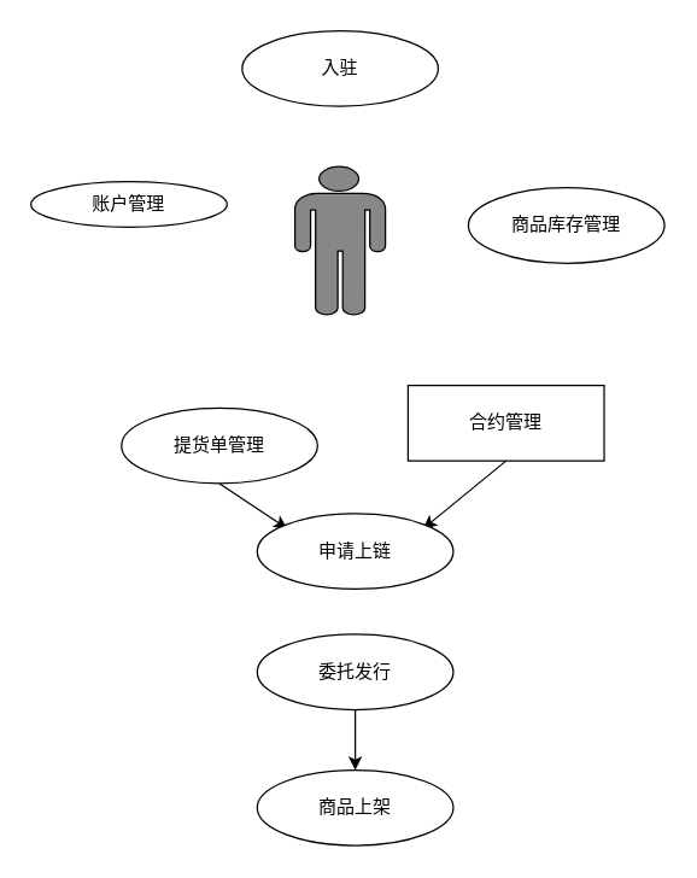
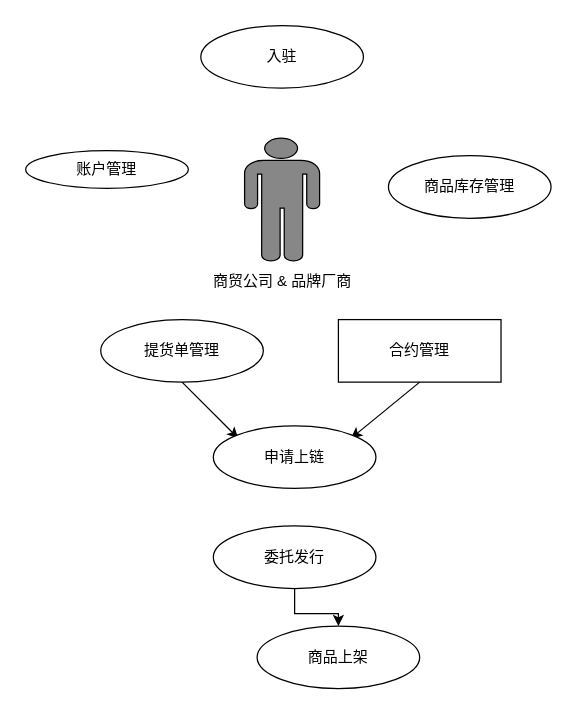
+ <mxCell id="3" value="商贸公司 &amp;amp; 品牌厂商" style="text;html=1;align=center;verticalAlign=middle;resizable=0;points=[];autosize=1;" vertex="1" parent="1"><mxGeometry x="160" y="215" width="130" height="20" as="geometry" /></mxCell>
- <mxCell id="5" value="提货单管理" style="ellipse;whiteSpace=wrap;html=1;" vertex="1" parent="1"><mxGeometry x="80" y="270" width="130" height="50" as="geometry" /></mxCell>
+ <mxCell id="5" value="提货单管理" style="ellipse;whiteSpace=wrap;html=1;" vertex="1" parent="1"><mxGeometry x="80" y="255" width="130" height="50" as="geometry" /></mxCell>
- <mxCell id="14" value="商品上架" style="ellipse;whiteSpace=wrap;html=1;" vertex="1" parent="1"><mxGeometry x="170" y="510" width="130" height="50" as="geometry" /></mxCell>
+ <mxCell id="14" value="商品上架" style="ellipse;whiteSpace=wrap;html=1;" vertex="1" parent="1"><mxGeometry x="205" y="500" width="130" height="50" as="geometry" /></mxCell>
